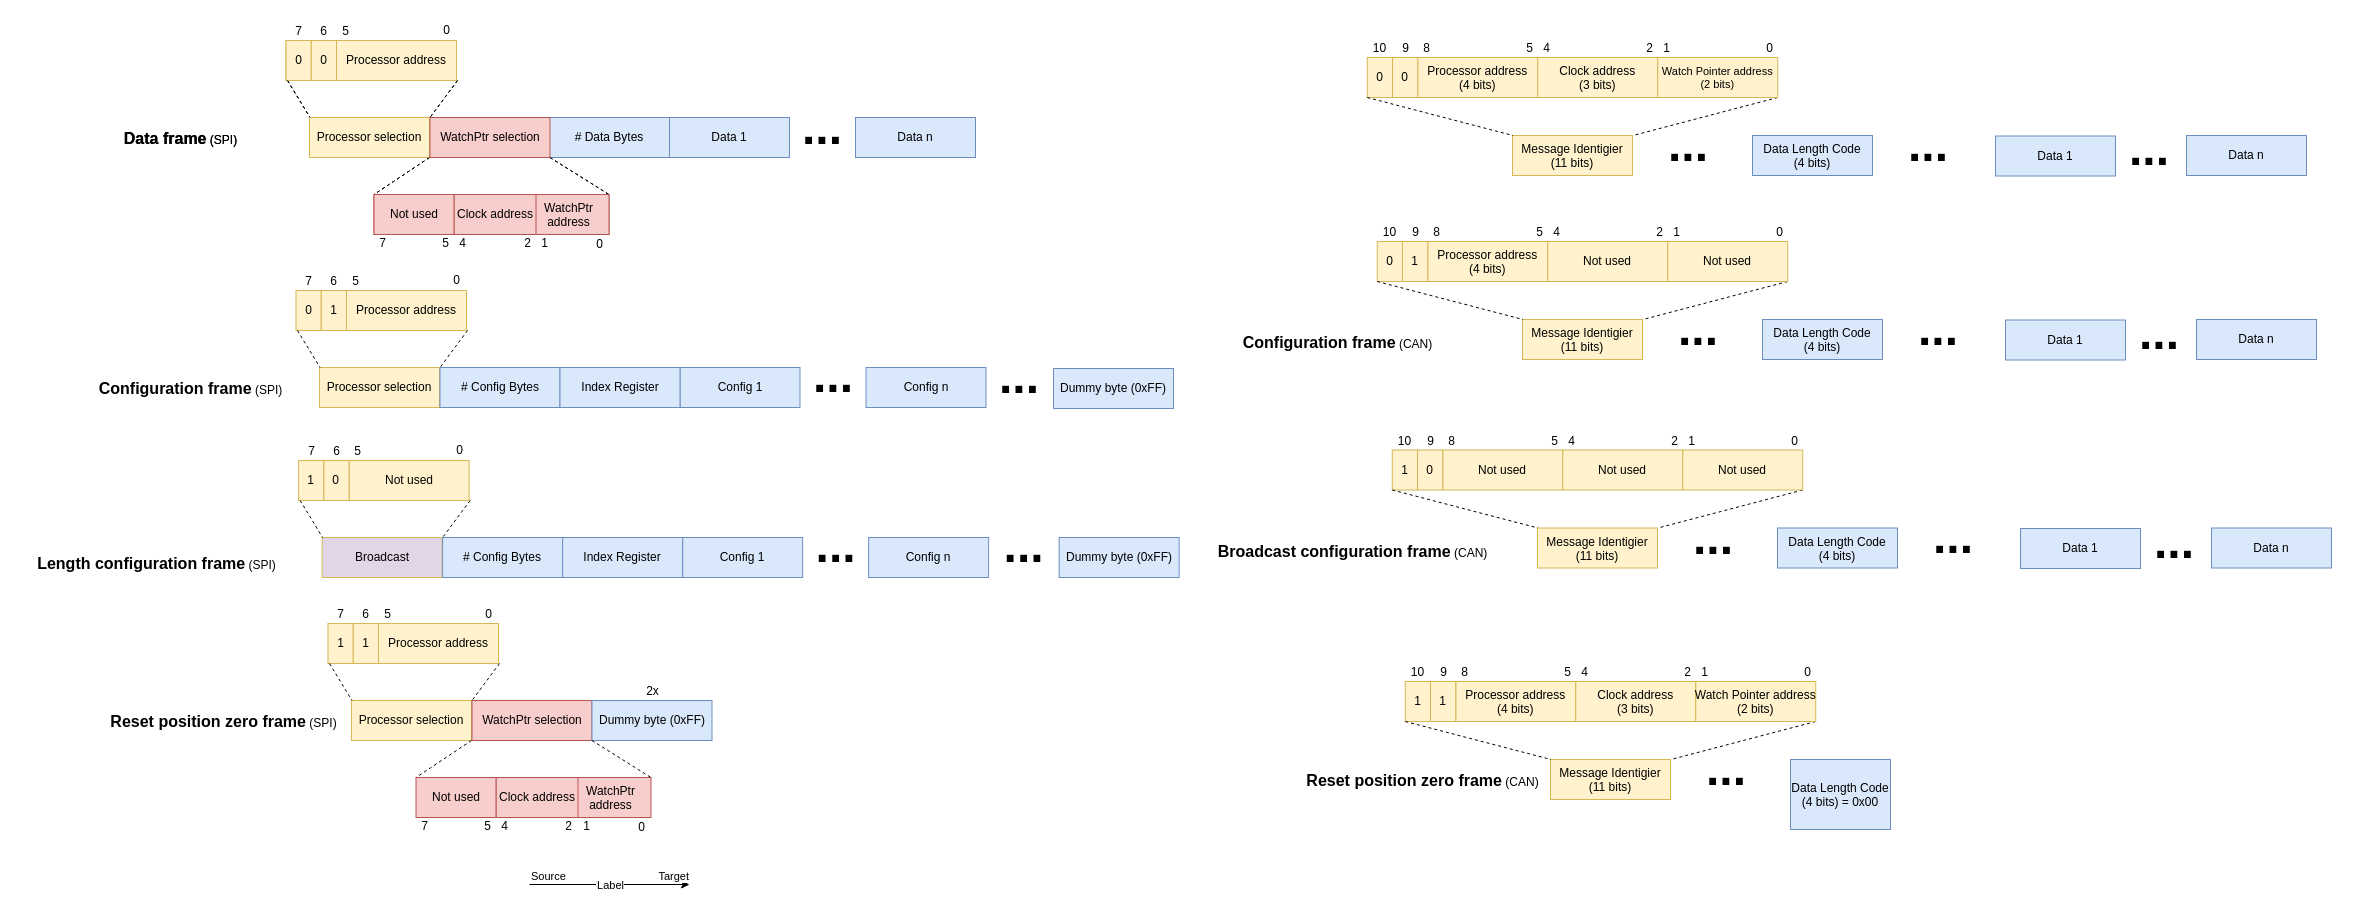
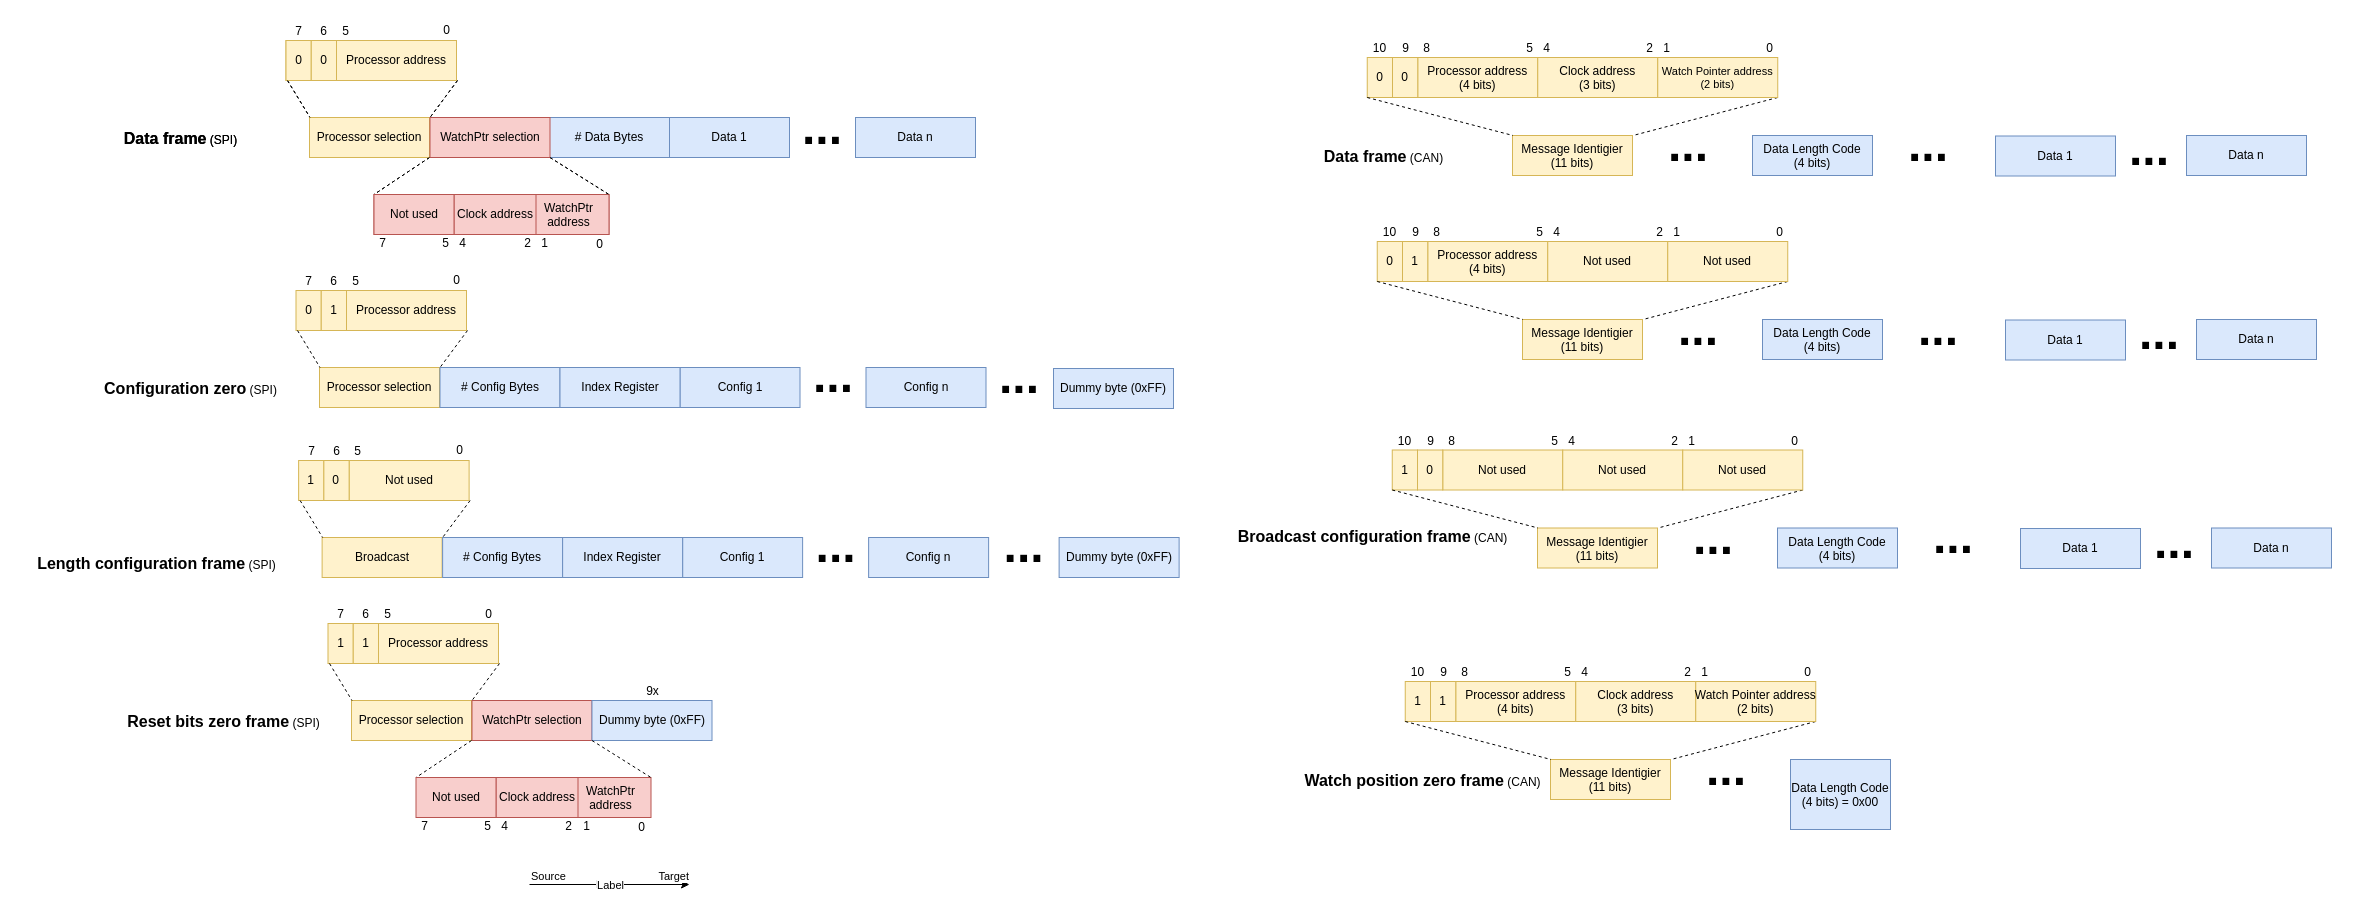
+ <mxCell id="112" value="&lt;font style=&quot;font-size: 16px&quot;&gt;&lt;b&gt;Data frame&lt;/b&gt;&lt;/font&gt; (CAN)" style="text;html=1;align=center;verticalAlign=middle;resizable=0;points=[];autosize=1;" parent="1" vertex="1"><mxGeometry x="1319" y="146.5" width="128" height="19" as="geometry" /></mxCell>
- <mxCell id="135" value="&lt;font style=&quot;font-size: 16px&quot;&gt;&lt;b&gt;Configuration frame&lt;/b&gt;&lt;/font&gt; (CAN)" style="text;html=1;align=center;verticalAlign=middle;resizable=0;points=[];autosize=1;" parent="1" vertex="1"><mxGeometry x="1238" y="332.25" width="198" height="19" as="geometry" /></mxCell>
- <mxCell id="26" value="&lt;font style=&quot;font-size: 16px&quot;&gt;&lt;b&gt;Configuration frame&lt;/b&gt;&lt;/font&gt; (SPI)" style="text;html=1;align=center;verticalAlign=middle;resizable=0;points=[];autosize=1;" parent="1" vertex="1"><mxGeometry x="94" y="378.5" width="192" height="19" as="geometry" /></mxCell>
+ <mxCell id="26" value="&lt;font style=&quot;font-size: 16px&quot;&gt;&lt;b&gt;Configuration zero&lt;/b&gt;&lt;/font&gt; (SPI)" style="text;html=1;align=center;verticalAlign=middle;resizable=0;points=[];autosize=1;" parent="1" vertex="1"><mxGeometry x="94" y="378.5" width="192" height="19" as="geometry" /></mxCell>
- <mxCell id="158" value="&lt;font size=&quot;1&quot;&gt;&lt;b style=&quot;font-size: 16px&quot;&gt;Broadcast configuration frame&lt;/b&gt;&lt;/font&gt; (CAN)" style="text;html=1;align=center;verticalAlign=middle;resizable=0;points=[];autosize=1;" parent="1" vertex="1"><mxGeometry x="1213" y="540.75" width="278" height="20" as="geometry" /></mxCell>
+ <mxCell id="158" value="&lt;font size=&quot;1&quot;&gt;&lt;b style=&quot;font-size: 16px&quot;&gt;Broadcast configuration frame&lt;/b&gt;&lt;/font&gt; (CAN)" style="text;html=1;align=center;verticalAlign=middle;resizable=0;points=[];autosize=1;" parent="1" vertex="1"><mxGeometry x="1233" y="525.75" width="278" height="20" as="geometry" /></mxCell>
- <mxCell id="40" value="Broadcast" style="rounded=0;whiteSpace=wrap;html=1;fillColor=#e1d5e7;strokeColor=#d6b656;" parent="1" vertex="1"><mxGeometry x="321.62" y="537" width="120" height="40" as="geometry" /></mxCell>
+ <mxCell id="40" value="Broadcast" style="rounded=0;whiteSpace=wrap;html=1;fillColor=#fff2cc;strokeColor=#d6b656;" parent="1" vertex="1"><mxGeometry x="321.62" y="537" width="120" height="40" as="geometry" /></mxCell>
- <mxCell id="60" value="2x" style="text;html=1;align=center;verticalAlign=middle;resizable=0;points=[];autosize=1;" parent="1" vertex="1"><mxGeometry x="640.5" y="682" width="22" height="18" as="geometry" /></mxCell>
+ <mxCell id="60" value="9x" style="text;html=1;align=center;verticalAlign=middle;resizable=0;points=[];autosize=1;" parent="1" vertex="1"><mxGeometry x="640.5" y="682" width="22" height="18" as="geometry" /></mxCell>
- <mxCell id="37" value="&lt;font style=&quot;font-size: 16px&quot;&gt;&lt;b&gt;Reset position zero frame&lt;/b&gt;&lt;/font&gt; (SPI)" style="text;html=1;align=center;verticalAlign=middle;resizable=0;points=[];autosize=1;" parent="1" vertex="1"><mxGeometry x="105" y="711.5" width="235" height="19" as="geometry" /></mxCell>
+ <mxCell id="37" value="&lt;font style=&quot;font-size: 16px&quot;&gt;&lt;b&gt;Reset bits zero frame&lt;/b&gt;&lt;/font&gt; (SPI)" style="text;html=1;align=center;verticalAlign=middle;resizable=0;points=[];autosize=1;" parent="1" vertex="1"><mxGeometry x="105" y="711.5" width="235" height="19" as="geometry" /></mxCell>
- <mxCell id="179" value="&lt;font style=&quot;font-size: 16px&quot;&gt;&lt;b&gt;Reset position zero frame&lt;/b&gt;&lt;/font&gt; (CAN)" style="text;html=1;align=center;verticalAlign=middle;resizable=0;points=[];autosize=1;" parent="1" vertex="1"><mxGeometry x="1301" y="770.5" width="241" height="19" as="geometry" /></mxCell>
+ <mxCell id="179" value="&lt;font style=&quot;font-size: 16px&quot;&gt;&lt;b&gt;Watch position zero frame&lt;/b&gt;&lt;/font&gt; (CAN)" style="text;html=1;align=center;verticalAlign=middle;resizable=0;points=[];autosize=1;" parent="1" vertex="1"><mxGeometry x="1301" y="770.5" width="241" height="19" as="geometry" /></mxCell>
